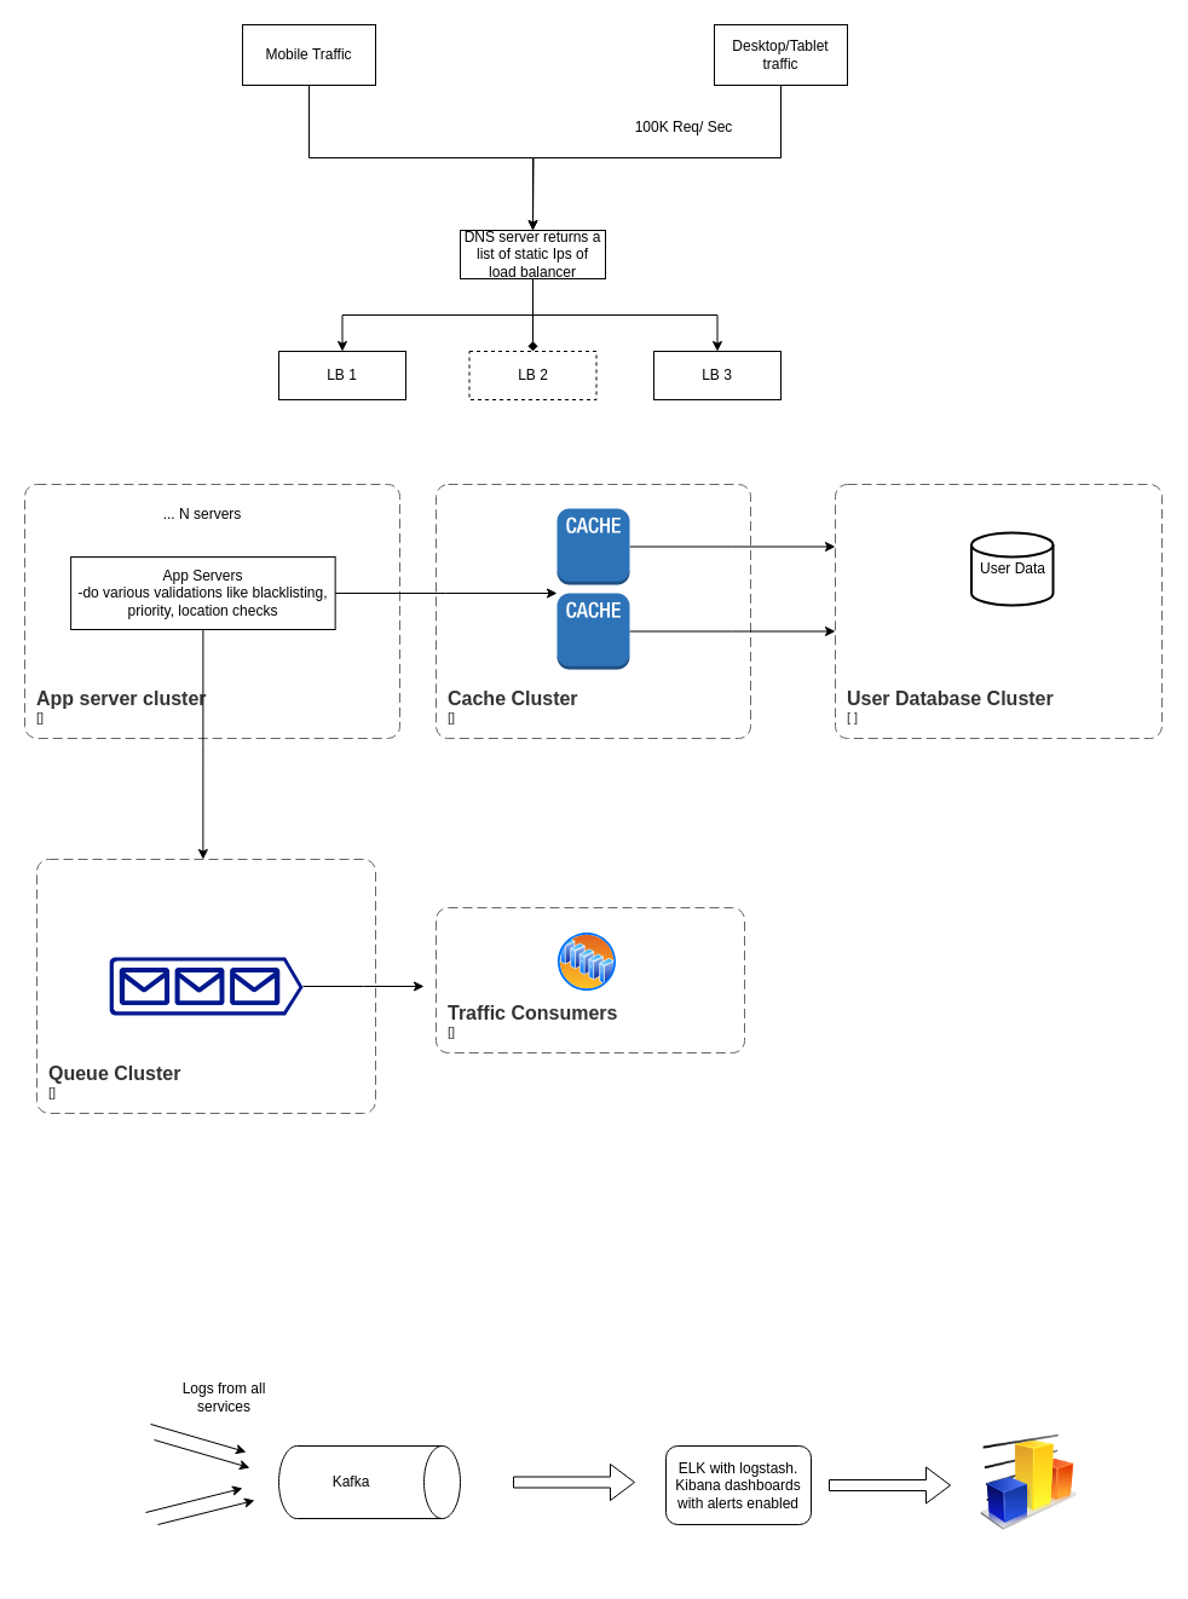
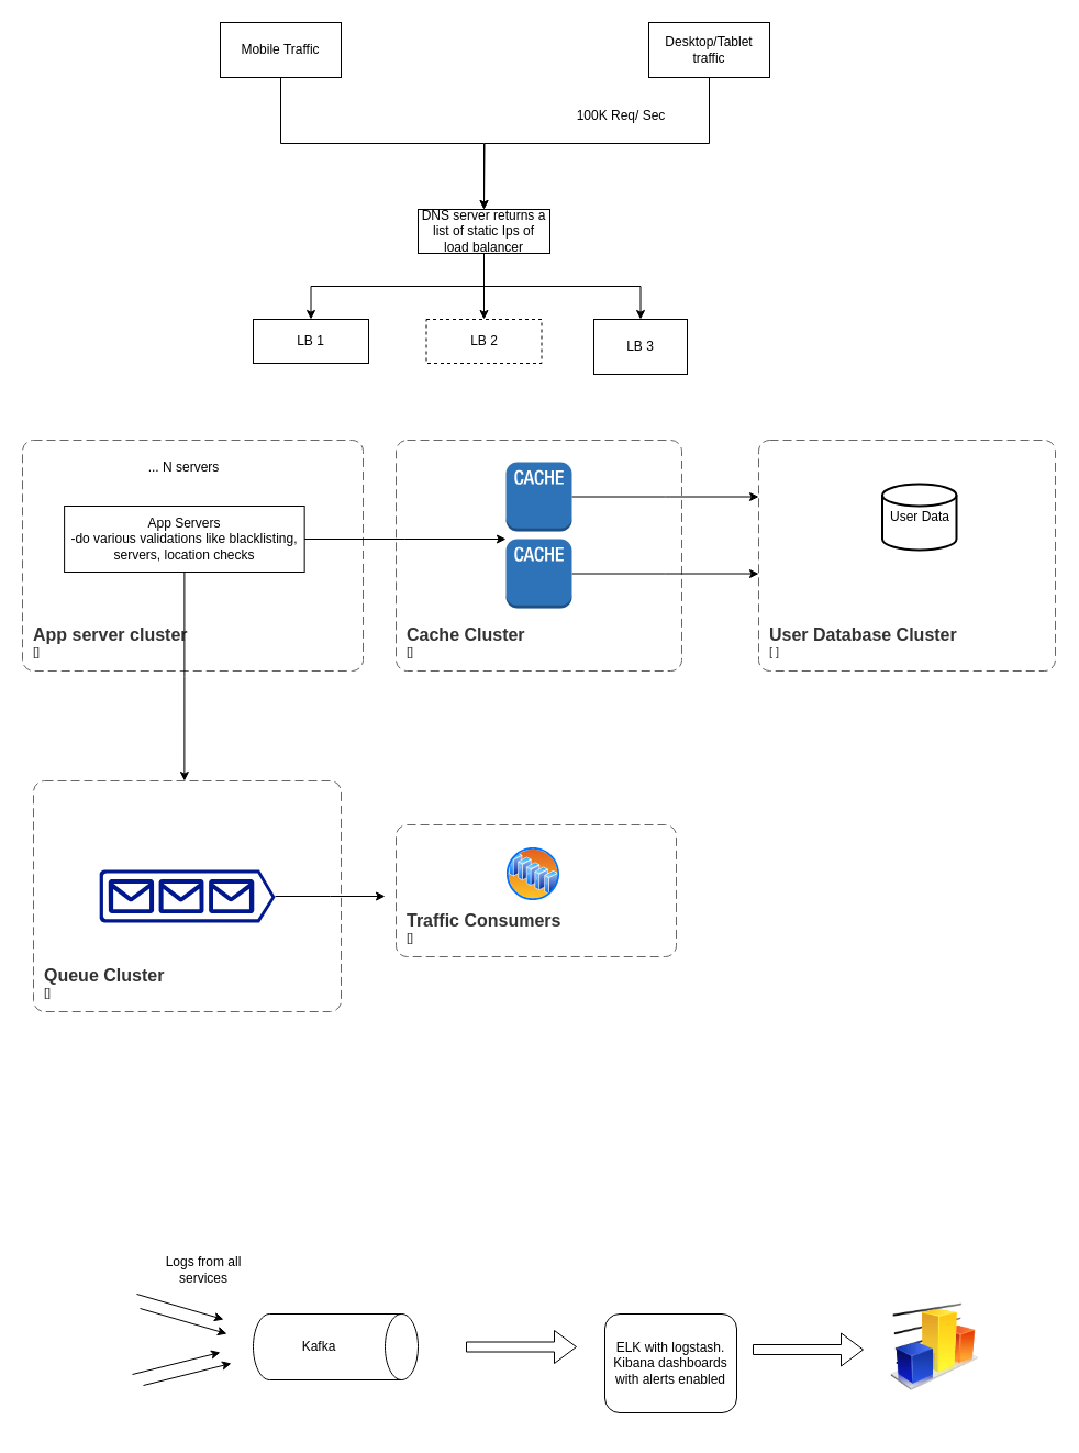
- <mxCell id="7" style="edgeStyle=orthogonalEdgeStyle;rounded=0;orthogonalLoop=1;jettySize=auto;html=1;exitX=0.5;exitY=1;exitDx=0;exitDy=0;entryX=0.5;entryY=0;entryDx=0;entryDy=0;endArrow=diamond;" edge="1" parent="1" source="9" target="12"><mxGeometry relative="1" as="geometry" /></mxCell>
+ <mxCell id="7" style="edgeStyle=orthogonalEdgeStyle;rounded=0;orthogonalLoop=1;jettySize=auto;html=1;exitX=0.5;exitY=1;exitDx=0;exitDy=0;entryX=0.5;entryY=0;entryDx=0;entryDy=0;" edge="1" parent="1" source="9" target="12"><mxGeometry relative="1" as="geometry" /></mxCell>
- <mxCell id="13" value="LB 3" style="rounded=0;whiteSpace=wrap;html=1;" vertex="1" parent="1"><mxGeometry x="540" y="290" width="105" height="40" as="geometry" /></mxCell>
+ <mxCell id="13" value="LB 3" style="rounded=0;whiteSpace=wrap;html=1;" vertex="1" parent="1"><mxGeometry x="540" y="290" width="85" height="50" as="geometry" /></mxCell>
- <mxCell id="18" value="App Servers&lt;br&gt;-do various validations like blacklisting, priority, location checks" style="rounded=0;whiteSpace=wrap;html=1;" vertex="1" parent="17"><mxGeometry x="38.115" y="60" width="218.525" height="60" as="geometry" /></mxCell>
+ <mxCell id="18" value="App Servers&lt;br&gt;-do various validations like blacklisting, servers, location checks" style="rounded=0;whiteSpace=wrap;html=1;" vertex="1" parent="17"><mxGeometry x="38.115" y="60" width="218.525" height="60" as="geometry" /></mxCell>
- <mxCell id="44" value="ELK with logstash. Kibana dashboards with alerts enabled" style="rounded=1;whiteSpace=wrap;html=1;" vertex="1" parent="1"><mxGeometry x="550" y="1195" width="120" height="65" as="geometry" /></mxCell>
+ <mxCell id="44" value="ELK with logstash. Kibana dashboards with alerts enabled" style="rounded=1;whiteSpace=wrap;html=1;" vertex="1" parent="1"><mxGeometry x="550" y="1195" width="120" height="90" as="geometry" /></mxCell>
